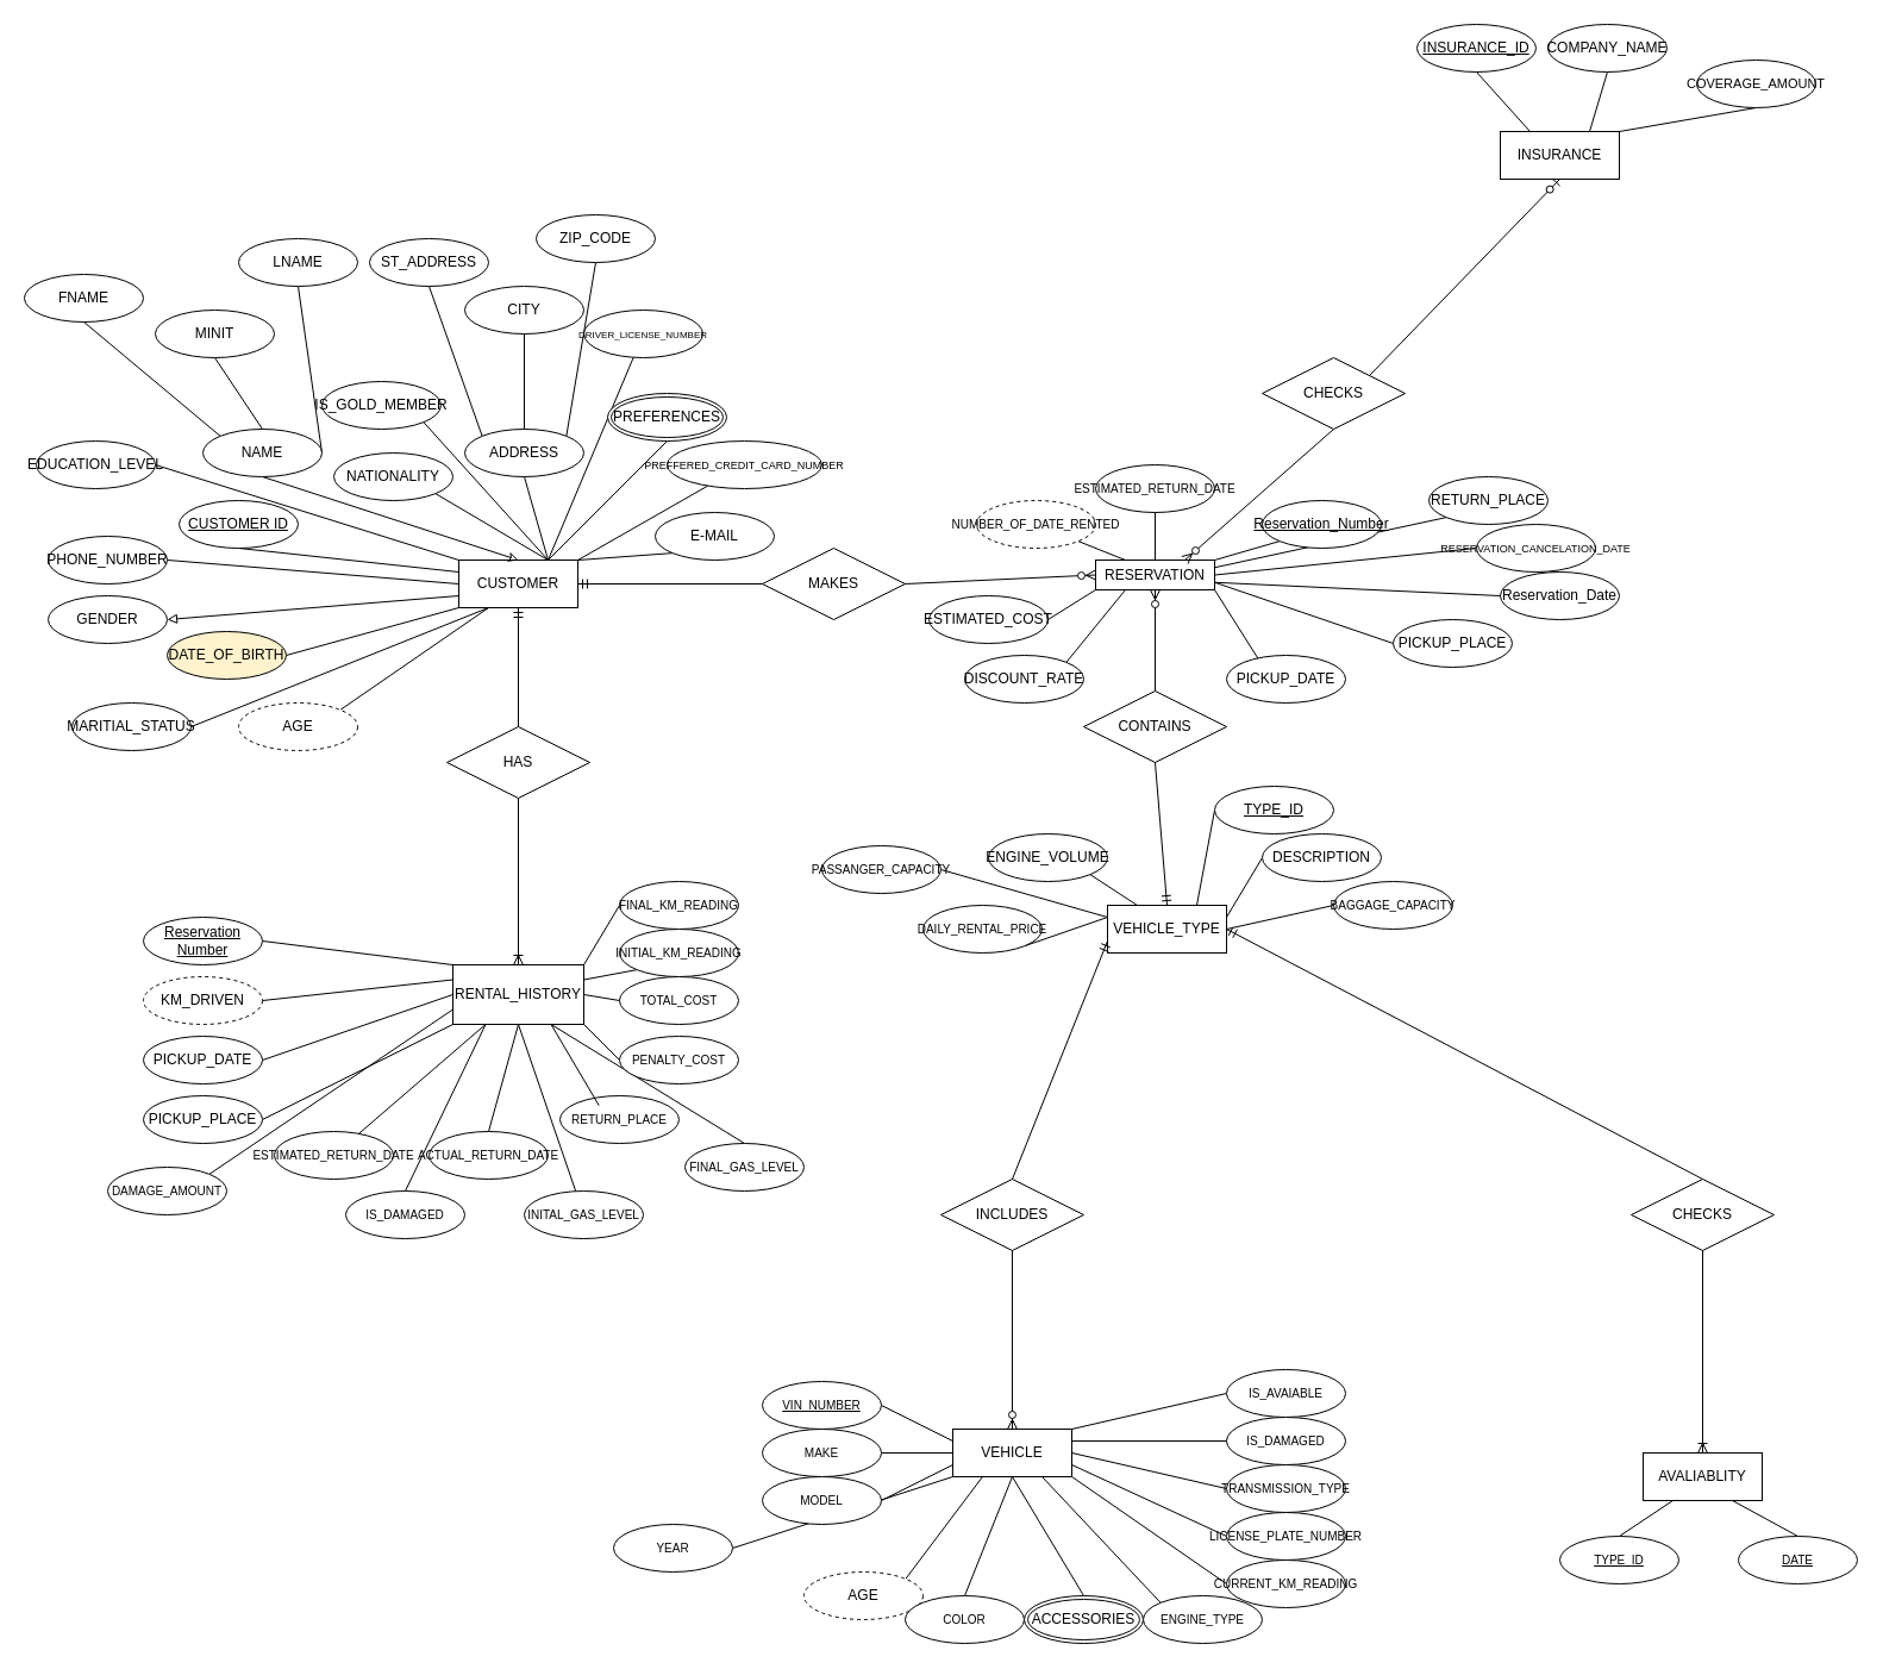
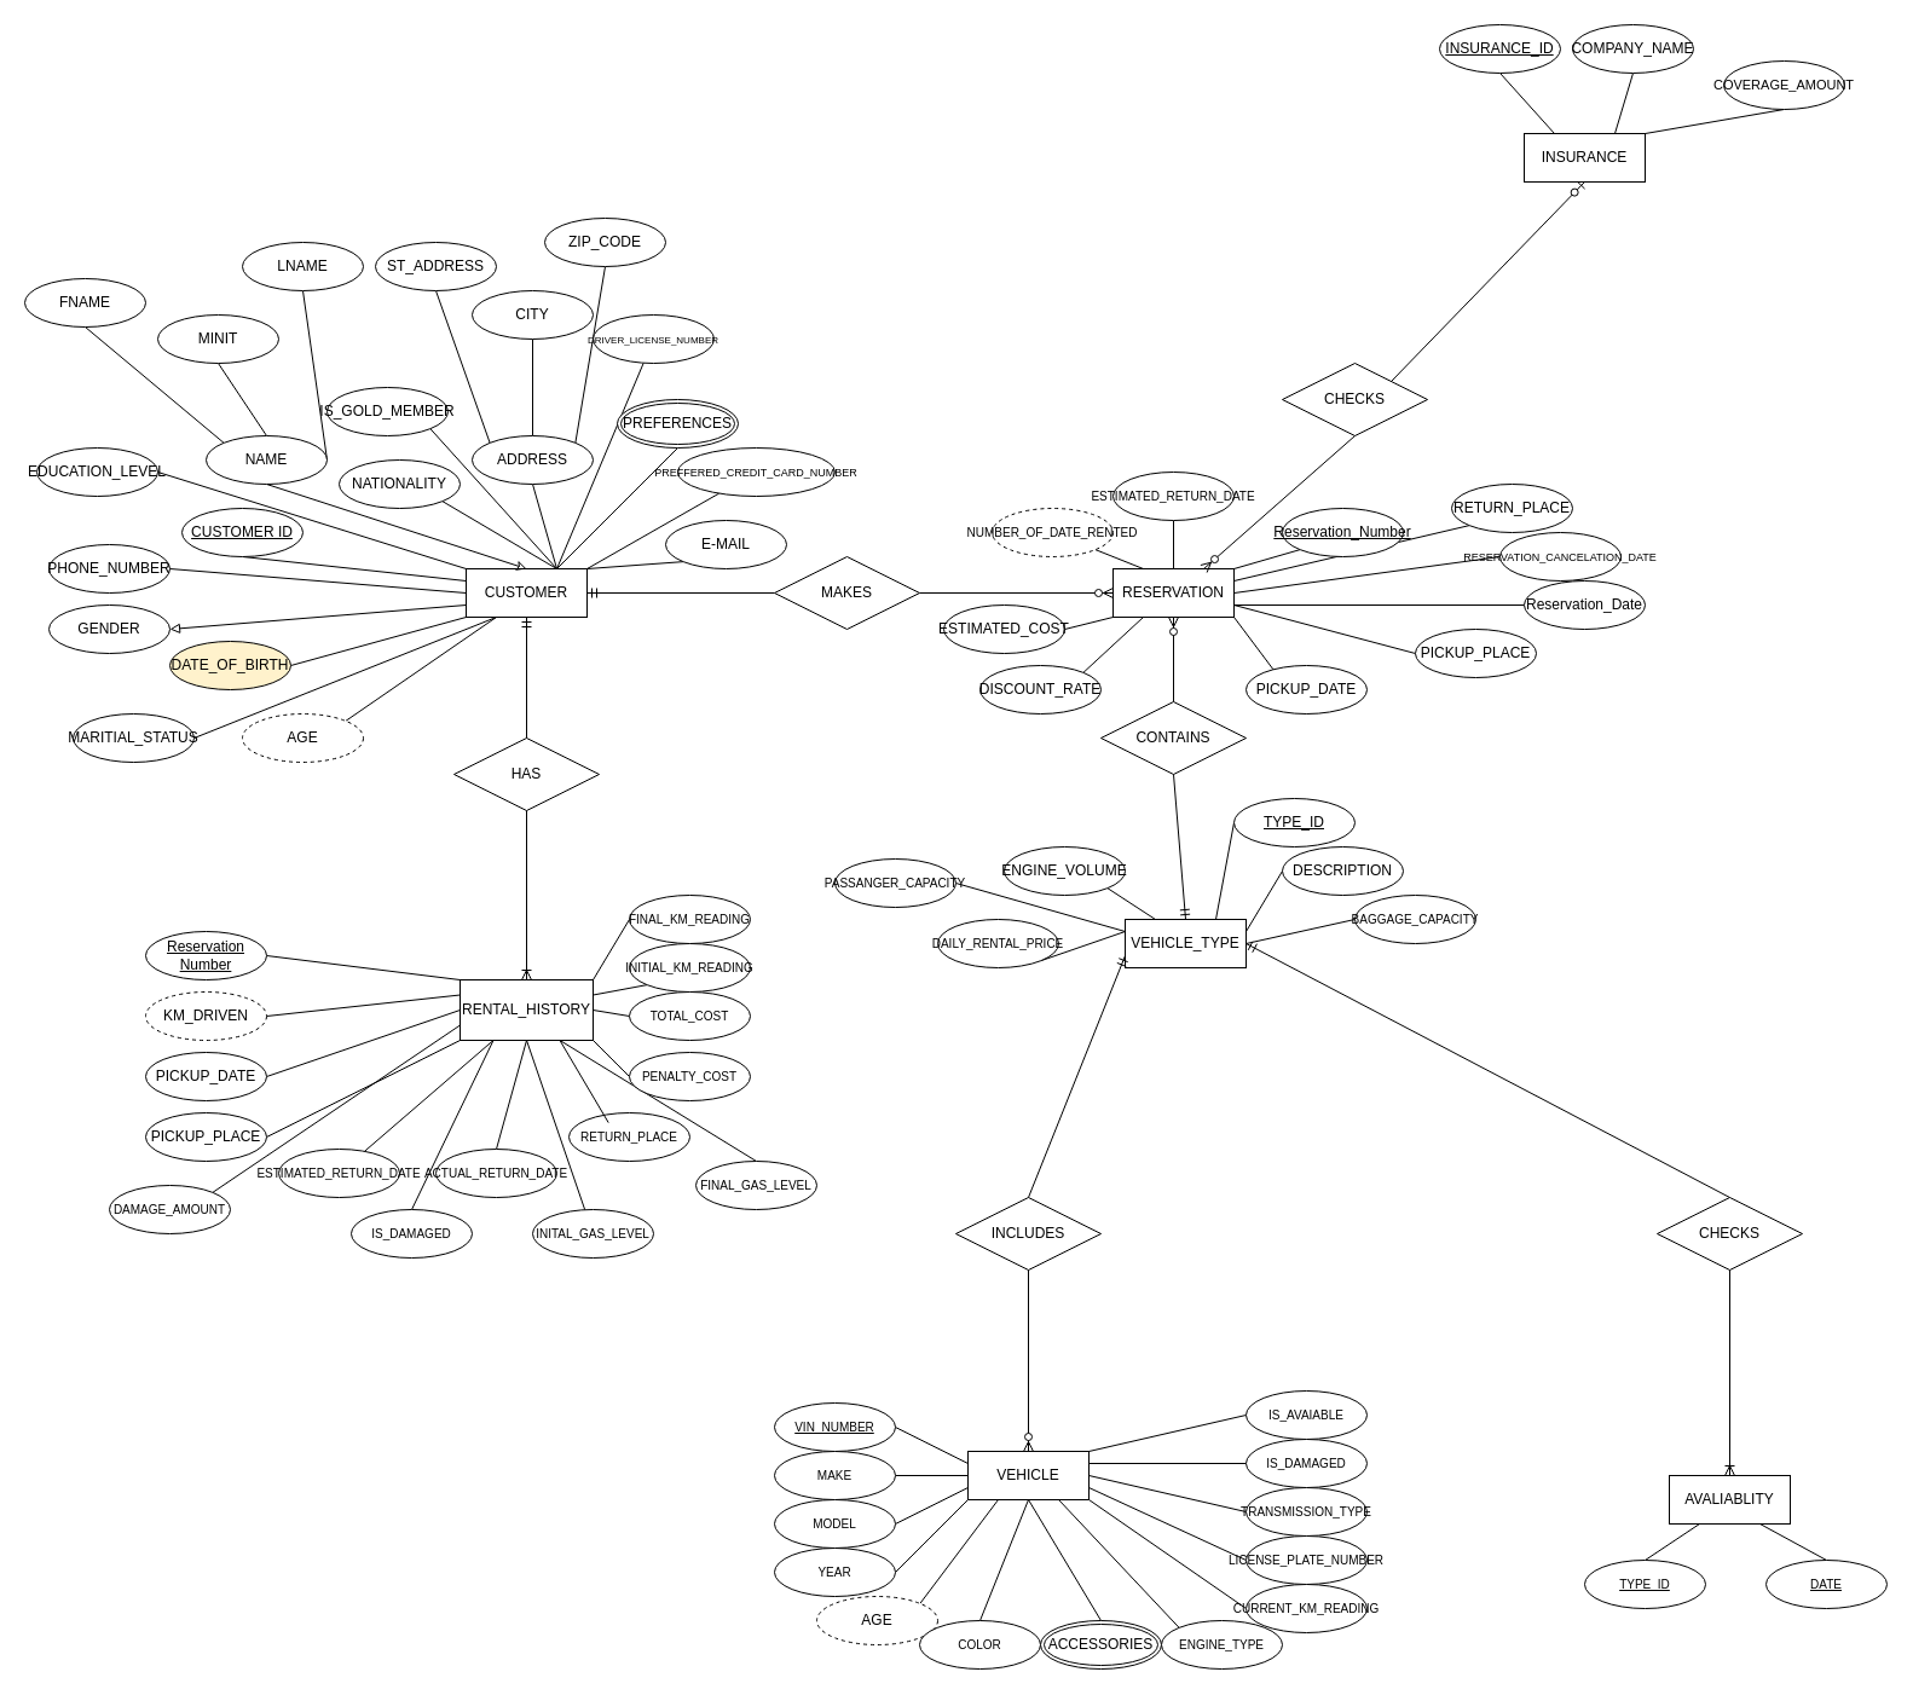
- <mxCell id="70" value="RESERVATION" style="whiteSpace=wrap;html=1;align=center;" parent="1" vertex="1"><mxGeometry x="920" y="470" width="100" height="25" as="geometry" /></mxCell>
+ <mxCell id="70" value="RESERVATION" style="whiteSpace=wrap;html=1;align=center;" parent="1" vertex="1"><mxGeometry x="920" y="470" width="100" height="40" as="geometry" /></mxCell>
- <mxCell id="155" value="&lt;span style=&quot;font-size: 10px;&quot;&gt;YEAR&lt;/span&gt;" style="ellipse;whiteSpace=wrap;html=1;align=center;" parent="1" vertex="1"><mxGeometry x="515" y="1280" width="100" height="40" as="geometry" /></mxCell>
+ <mxCell id="155" value="&lt;span style=&quot;font-size: 10px;&quot;&gt;YEAR&lt;/span&gt;" style="ellipse;whiteSpace=wrap;html=1;align=center;" parent="1" vertex="1"><mxGeometry x="640" y="1280" width="100" height="40" as="geometry" /></mxCell>
